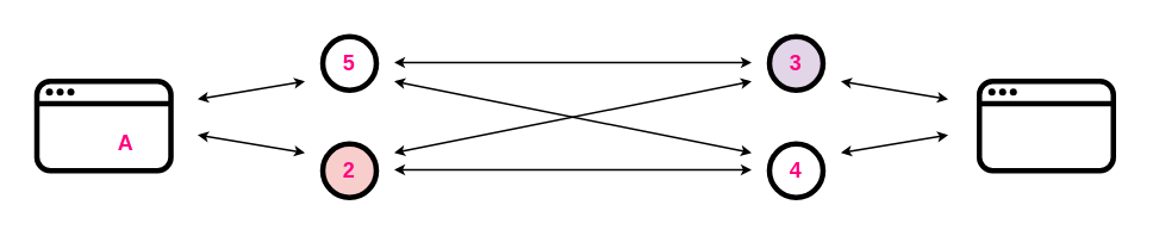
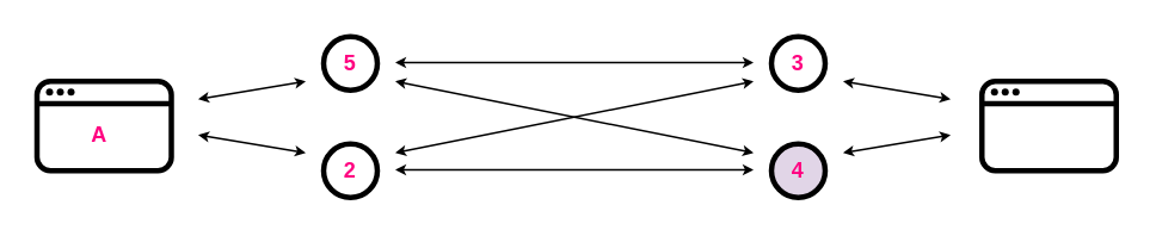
- <mxCell id="16" value="3" style="ellipse;whiteSpace=wrap;html=1;aspect=fixed;strokeWidth=3;fontColor=#FF0080;fontStyle=1;fillColor=#e1d5e7;" vertex="1" parent="1"><mxGeometry x="430" y="20" width="30" height="30" as="geometry" /></mxCell>
+ <mxCell id="16" value="3" style="ellipse;whiteSpace=wrap;html=1;aspect=fixed;strokeWidth=3;fontColor=#FF0080;fontStyle=1" vertex="1" parent="1"><mxGeometry x="430" y="20" width="30" height="30" as="geometry" /></mxCell>
- <mxCell id="26" value="A" style="text;html=1;strokeColor=none;fillColor=none;align=center;verticalAlign=middle;whiteSpace=wrap;rounded=0;fontStyle=1;fontColor=#FF0080;" vertex="1" parent="1"><mxGeometry x="50" y="70" width="40" height="20" as="geometry" /></mxCell>
+ <mxCell id="26" value="A" style="text;html=1;strokeColor=none;fillColor=none;align=center;verticalAlign=middle;whiteSpace=wrap;rounded=0;fontStyle=1;fontColor=#FF0080;" vertex="1" parent="1"><mxGeometry x="35" y="65" width="40" height="20" as="geometry" /></mxCell>
- <mxCell id="15" value="2" style="ellipse;whiteSpace=wrap;html=1;aspect=fixed;strokeWidth=3;fontColor=#FF0080;fontStyle=1;fillColor=#f8cecc;" vertex="1" parent="1"><mxGeometry x="180" y="80" width="30" height="30" as="geometry" /></mxCell>
+ <mxCell id="15" value="2" style="ellipse;whiteSpace=wrap;html=1;aspect=fixed;strokeWidth=3;fontColor=#FF0080;fontStyle=1" vertex="1" parent="1"><mxGeometry x="180" y="80" width="30" height="30" as="geometry" /></mxCell>
- <mxCell id="17" value="4" style="ellipse;whiteSpace=wrap;html=1;aspect=fixed;strokeWidth=3;fontColor=#FF0080;fontStyle=1" vertex="1" parent="1"><mxGeometry x="430" y="80" width="30" height="30" as="geometry" /></mxCell>
+ <mxCell id="17" value="4" style="ellipse;whiteSpace=wrap;html=1;aspect=fixed;strokeWidth=3;fontColor=#FF0080;fontStyle=1;fillColor=#e1d5e7;" vertex="1" parent="1"><mxGeometry x="430" y="80" width="30" height="30" as="geometry" /></mxCell>
